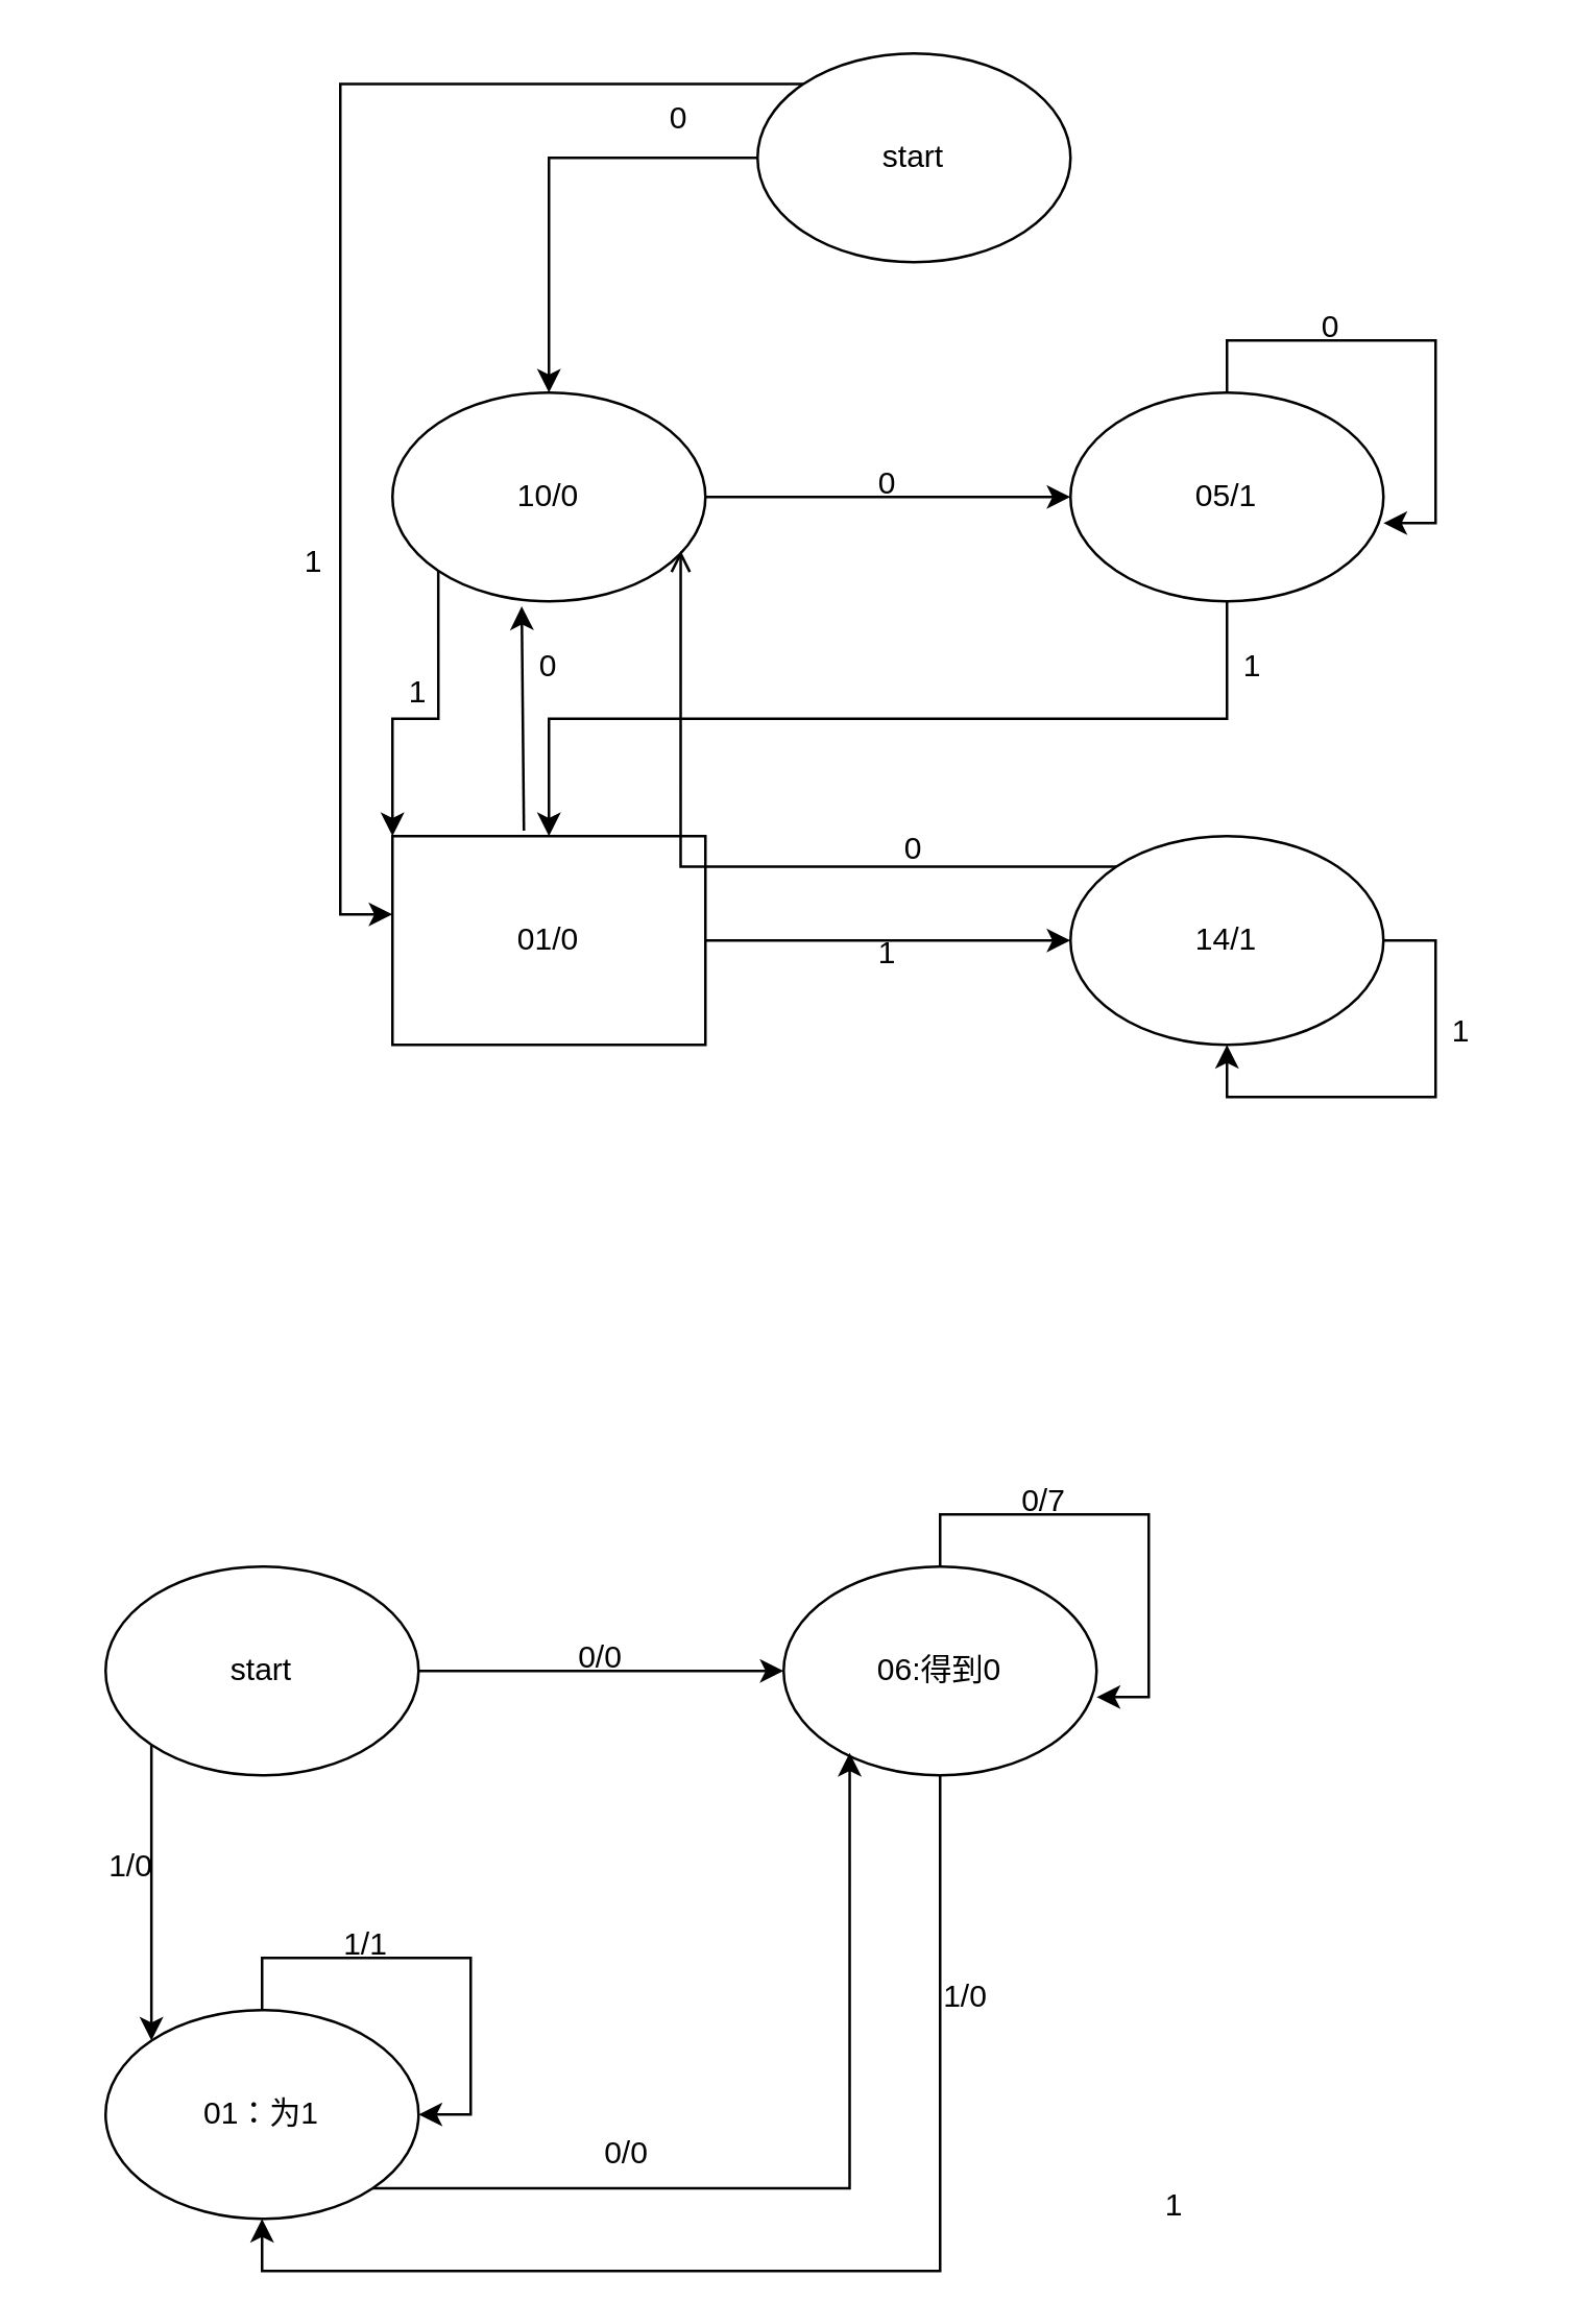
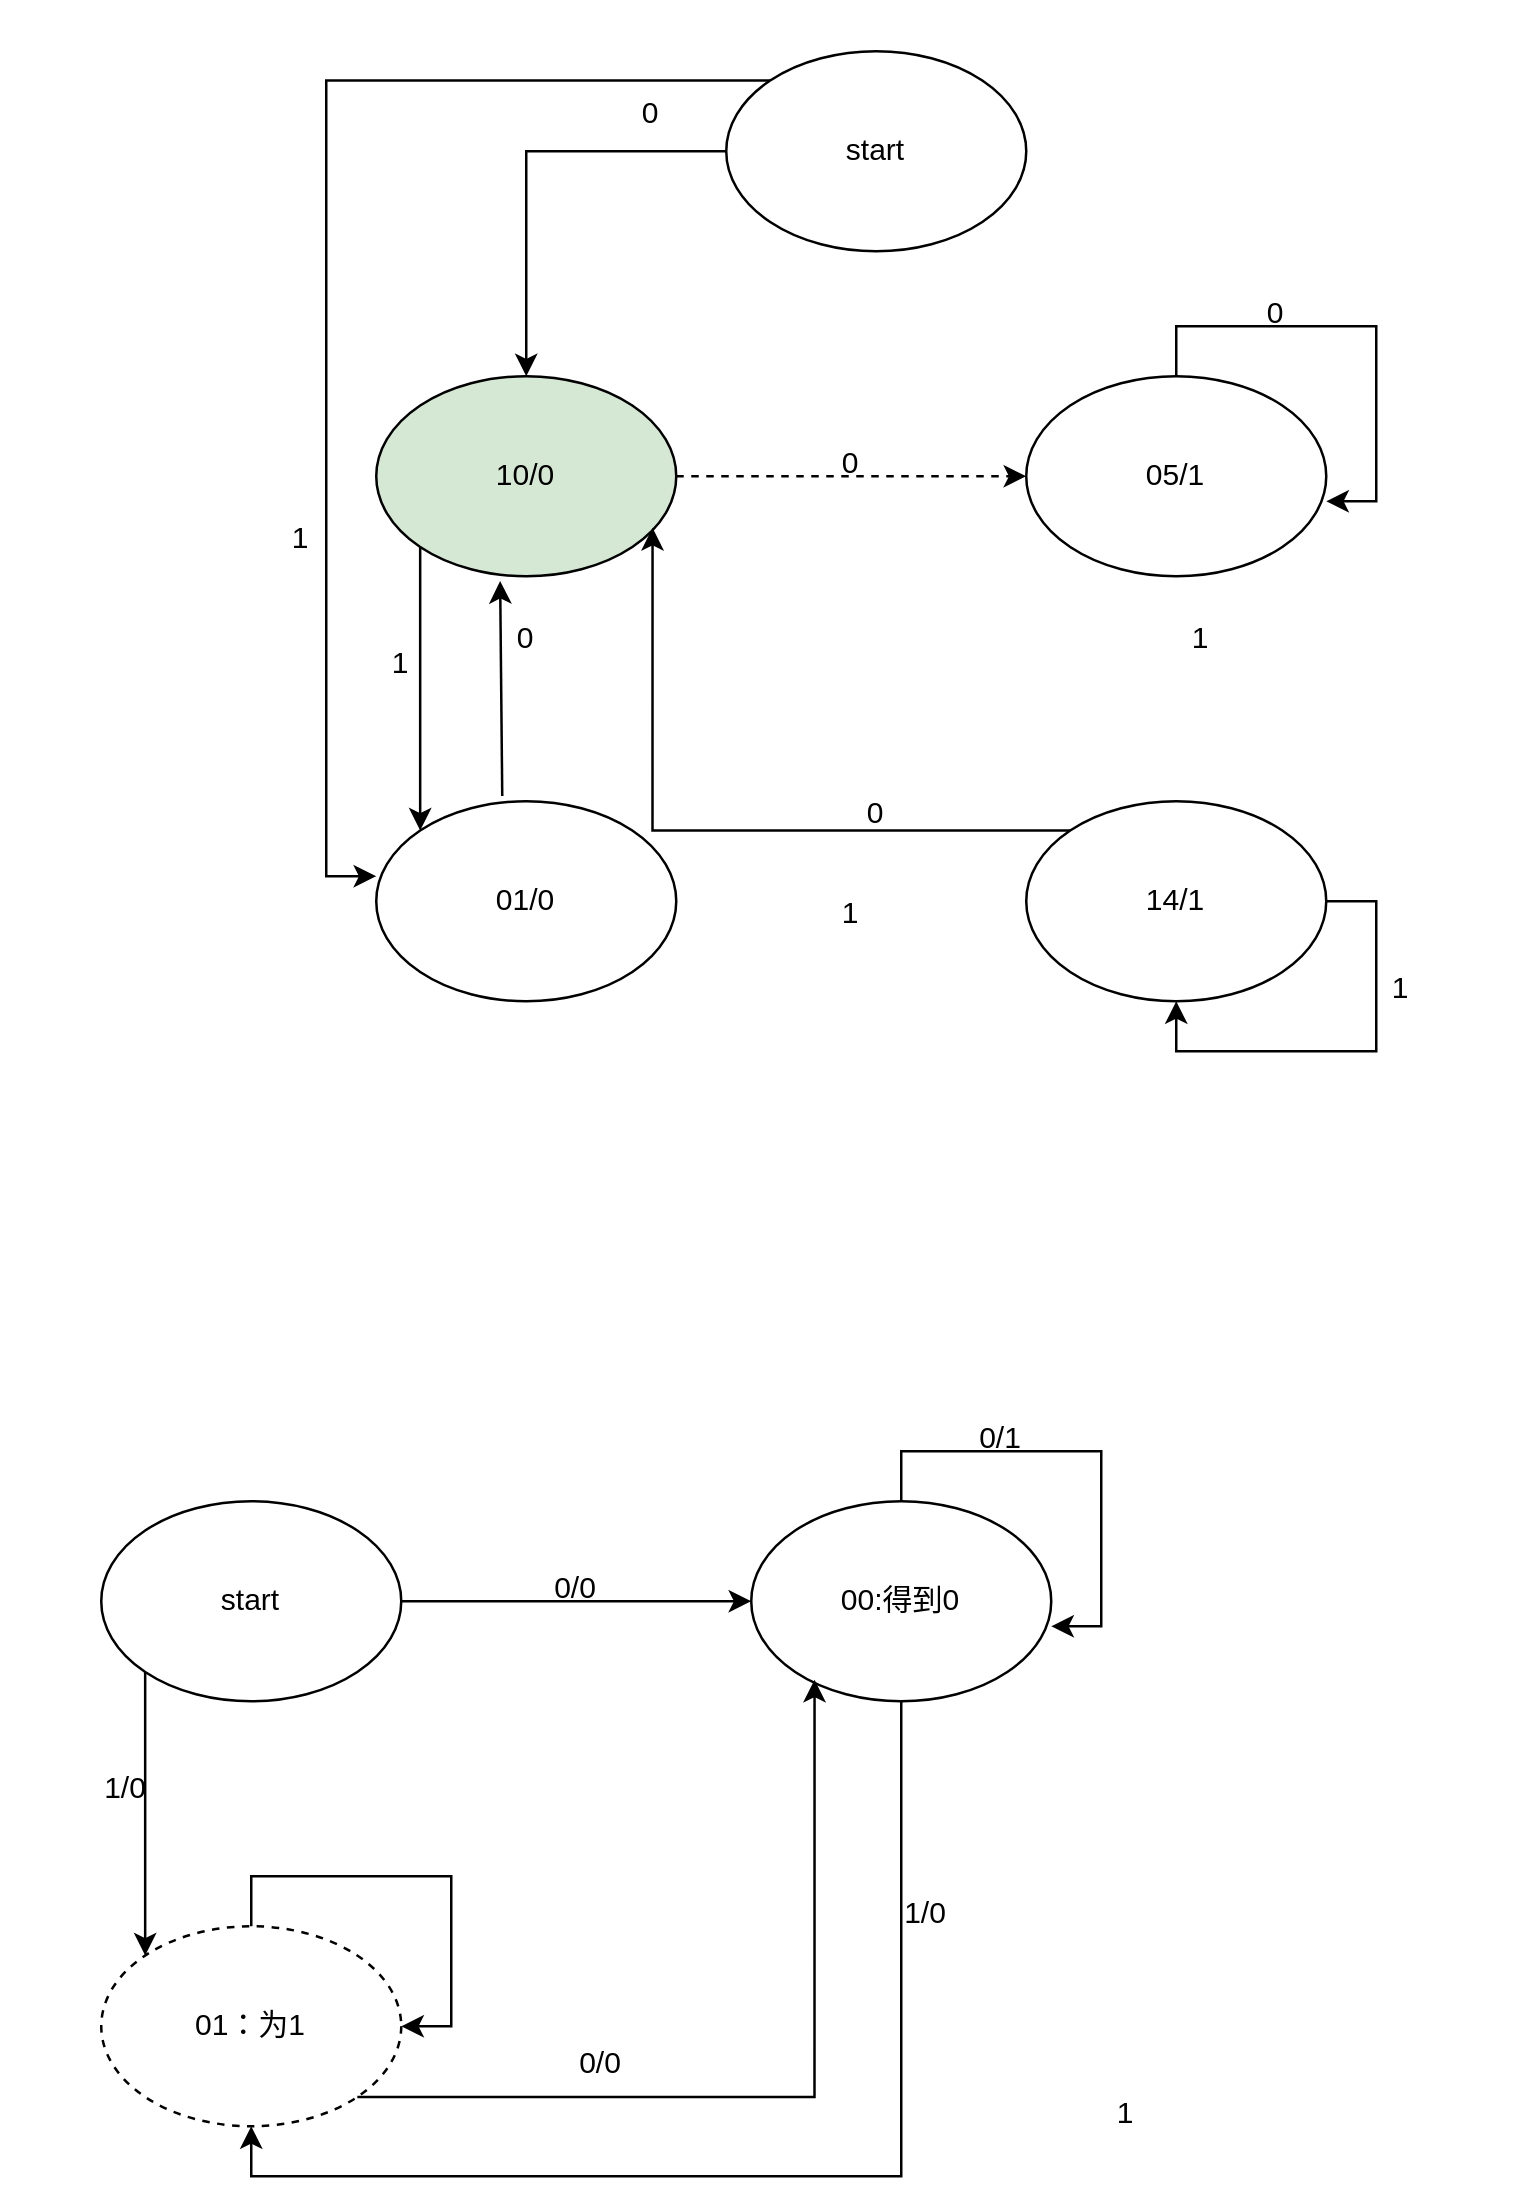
- <mxCell id="5" value="10/0" style="ellipse;whiteSpace=wrap;html=1;" vertex="1" parent="1"><mxGeometry x="150" y="150" width="120" height="80" as="geometry" /></mxCell>
+ <mxCell id="5" value="10/0" style="ellipse;whiteSpace=wrap;html=1;fillColor=#d5e8d4;" vertex="1" parent="1"><mxGeometry x="150" y="150" width="120" height="80" as="geometry" /></mxCell>
- <mxCell id="4" style="edgeStyle=orthogonalEdgeStyle;rounded=0;orthogonalLoop=1;jettySize=auto;html=1;exitX=1;exitY=0.5;exitDx=0;exitDy=0;entryX=0;entryY=0.5;entryDx=0;entryDy=0;" edge="1" parent="1" source="5" target="11"><mxGeometry relative="1" as="geometry" /></mxCell>
+ <mxCell id="4" style="edgeStyle=orthogonalEdgeStyle;rounded=0;orthogonalLoop=1;jettySize=auto;html=1;exitX=1;exitY=0.5;exitDx=0;exitDy=0;entryX=0;entryY=0.5;entryDx=0;entryDy=0;dashed=1;" edge="1" parent="1" source="5" target="11"><mxGeometry relative="1" as="geometry" /></mxCell>
- <mxCell id="18" style="edgeStyle=orthogonalEdgeStyle;rounded=0;orthogonalLoop=1;jettySize=auto;html=1;exitX=0;exitY=0;exitDx=0;exitDy=0;entryX=0.921;entryY=0.758;entryDx=0;entryDy=0;entryPerimeter=0;endArrow=open;" edge="1" parent="1" source="9" target="5"><mxGeometry relative="1" as="geometry" /></mxCell>
+ <mxCell id="18" style="edgeStyle=orthogonalEdgeStyle;rounded=0;orthogonalLoop=1;jettySize=auto;html=1;exitX=0;exitY=0;exitDx=0;exitDy=0;entryX=0.921;entryY=0.758;entryDx=0;entryDy=0;entryPerimeter=0;" edge="1" parent="1" source="9" target="5"><mxGeometry relative="1" as="geometry" /></mxCell>
- <mxCell id="10" style="edgeStyle=orthogonalEdgeStyle;rounded=0;orthogonalLoop=1;jettySize=auto;html=1;exitX=0.5;exitY=1;exitDx=0;exitDy=0;entryX=0.5;entryY=0;entryDx=0;entryDy=0;" edge="1" parent="1" source="11" target="7"><mxGeometry relative="1" as="geometry" /></mxCell>
- <mxCell id="7" value="01/0" style="whiteSpace=wrap;html=1;rounded=0;" vertex="1" parent="1"><mxGeometry x="150" y="320" width="120" height="80" as="geometry" /></mxCell>
+ <mxCell id="7" value="01/0" style="ellipse;whiteSpace=wrap;html=1;" vertex="1" parent="1"><mxGeometry x="150" y="320" width="120" height="80" as="geometry" /></mxCell>
- <mxCell id="6" style="edgeStyle=orthogonalEdgeStyle;rounded=0;orthogonalLoop=1;jettySize=auto;html=1;" edge="1" parent="1" source="7" target="9"><mxGeometry relative="1" as="geometry" /></mxCell>
- <mxCell id="37" value="0/7" style="text;strokeColor=none;align=center;fillColor=none;html=1;verticalAlign=middle;whiteSpace=wrap;rounded=0;" vertex="1" parent="1"><mxGeometry x="370" y="560" width="60" height="30" as="geometry" /></mxCell>
+ <mxCell id="37" value="0/1" style="text;strokeColor=none;align=center;fillColor=none;html=1;verticalAlign=middle;whiteSpace=wrap;rounded=0;" vertex="1" parent="1"><mxGeometry x="370" y="560" width="60" height="30" as="geometry" /></mxCell>
- <mxCell id="32" value="06:得到0" style="ellipse;whiteSpace=wrap;html=1;" vertex="1" parent="1"><mxGeometry x="300" y="600" width="120" height="80" as="geometry" /></mxCell>
+ <mxCell id="32" value="00:得到0" style="ellipse;whiteSpace=wrap;html=1;" vertex="1" parent="1"><mxGeometry x="300" y="600" width="120" height="80" as="geometry" /></mxCell>
- <mxCell id="39" value="1/1" style="text;strokeColor=none;align=center;fillColor=none;html=1;verticalAlign=middle;whiteSpace=wrap;rounded=0;" vertex="1" parent="1"><mxGeometry x="110" y="730" width="60" height="30" as="geometry" /></mxCell>
- <mxCell id="30" value="01：为1" style="ellipse;whiteSpace=wrap;html=1;" vertex="1" parent="1"><mxGeometry x="40" y="770" width="120" height="80" as="geometry" /></mxCell>
+ <mxCell id="30" value="01：为1" style="ellipse;whiteSpace=wrap;html=1;dashed=1;" vertex="1" parent="1"><mxGeometry x="40" y="770" width="120" height="80" as="geometry" /></mxCell>
